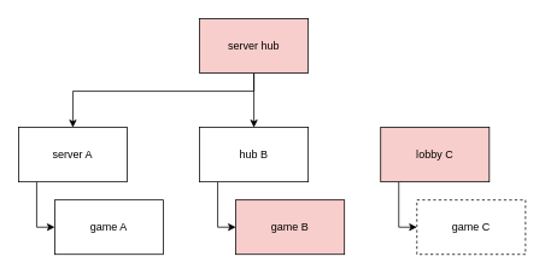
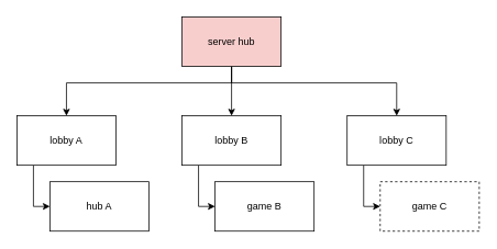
+ <mxCell id="3" style="edgeStyle=orthogonalEdgeStyle;rounded=0;orthogonalLoop=1;jettySize=auto;html=1;entryX=0.5;entryY=0;entryDx=0;entryDy=0;" edge="1" parent="1" source="5" target="7"><mxGeometry relative="1" as="geometry"><Array as="points"><mxPoint x="280" y="100" /><mxPoint x="480" y="100" /></Array></mxGeometry></mxCell>
- <mxCell id="9" value="server A" style="rounded=0;whiteSpace=wrap;html=1;" vertex="1" parent="1"><mxGeometry x="20" y="140" width="120" height="60" as="geometry" /></mxCell>
+ <mxCell id="9" value="lobby A" style="rounded=0;whiteSpace=wrap;html=1;" vertex="1" parent="1"><mxGeometry x="20" y="140" width="120" height="60" as="geometry" /></mxCell>
- <mxCell id="11" value="hub B" style="rounded=0;whiteSpace=wrap;html=1;" vertex="1" parent="1"><mxGeometry x="220" y="140" width="120" height="60" as="geometry" /></mxCell>
+ <mxCell id="11" value="lobby B" style="rounded=0;whiteSpace=wrap;html=1;" vertex="1" parent="1"><mxGeometry x="220" y="140" width="120" height="60" as="geometry" /></mxCell>
- <mxCell id="7" value="lobby C" style="rounded=0;whiteSpace=wrap;html=1;fillColor=#f8cecc;" vertex="1" parent="1"><mxGeometry x="420" y="140" width="120" height="60" as="geometry" /></mxCell>
+ <mxCell id="7" value="lobby C" style="rounded=0;whiteSpace=wrap;html=1;" vertex="1" parent="1"><mxGeometry x="420" y="140" width="120" height="60" as="geometry" /></mxCell>
- <mxCell id="12" value="game A" style="rounded=0;whiteSpace=wrap;html=1;" vertex="1" parent="1"><mxGeometry x="60" y="220" width="120" height="60" as="geometry" /></mxCell>
+ <mxCell id="12" value="hub A" style="rounded=0;whiteSpace=wrap;html=1;" vertex="1" parent="1"><mxGeometry x="60" y="220" width="120" height="60" as="geometry" /></mxCell>
- <mxCell id="13" value="game B" style="rounded=0;whiteSpace=wrap;html=1;fillColor=#f8cecc;" vertex="1" parent="1"><mxGeometry x="260" y="220" width="120" height="60" as="geometry" /></mxCell>
+ <mxCell id="13" value="game B" style="rounded=0;whiteSpace=wrap;html=1;" vertex="1" parent="1"><mxGeometry x="260" y="220" width="120" height="60" as="geometry" /></mxCell>
